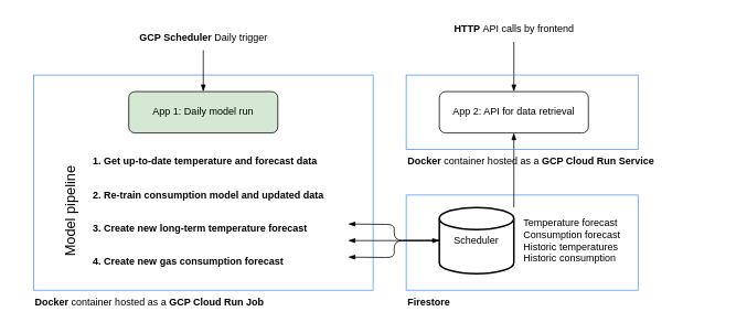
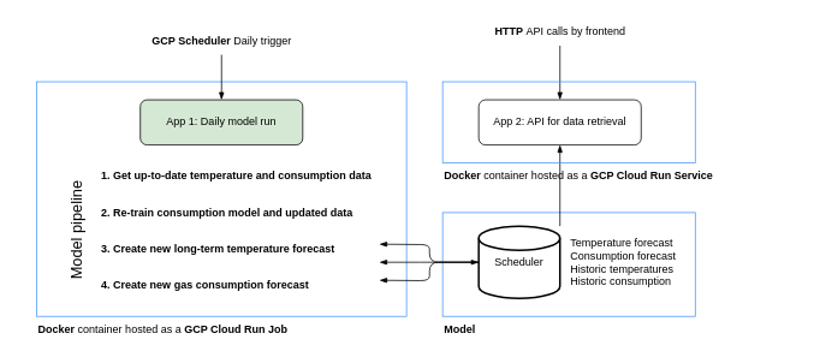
- <mxCell id="5" value="&lt;b&gt;1. Get up-to-date temperature and forecast data&lt;/b&gt;" style="text;html=1;align=left;verticalAlign=middle;resizable=0;points=[];autosize=1;strokeColor=none;fillColor=none;fontSize=12;" vertex="1" parent="1"><mxGeometry x="110" y="180" width="320" height="30" as="geometry" /></mxCell>
+ <mxCell id="5" value="&lt;b&gt;1. Get up-to-date temperature and consumption data&lt;/b&gt;" style="text;html=1;align=left;verticalAlign=middle;resizable=0;points=[];autosize=1;strokeColor=none;fillColor=none;fontSize=12;" vertex="1" parent="1"><mxGeometry x="110" y="180" width="320" height="30" as="geometry" /></mxCell>
- <mxCell id="25" value="&lt;b&gt;Firestore&lt;/b&gt;" style="text;html=1;strokeColor=none;fillColor=none;align=left;verticalAlign=middle;whiteSpace=wrap;rounded=0;strokeWidth=1;fontSize=12;" vertex="1" parent="1"><mxGeometry x="490" y="350" width="300" height="30" as="geometry" /></mxCell>
+ <mxCell id="25" value="&lt;b&gt;Model&lt;/b&gt;" style="text;html=1;strokeColor=none;fillColor=none;align=left;verticalAlign=middle;whiteSpace=wrap;rounded=0;strokeWidth=1;fontSize=12;" vertex="1" parent="1"><mxGeometry x="490" y="350" width="300" height="30" as="geometry" /></mxCell>
